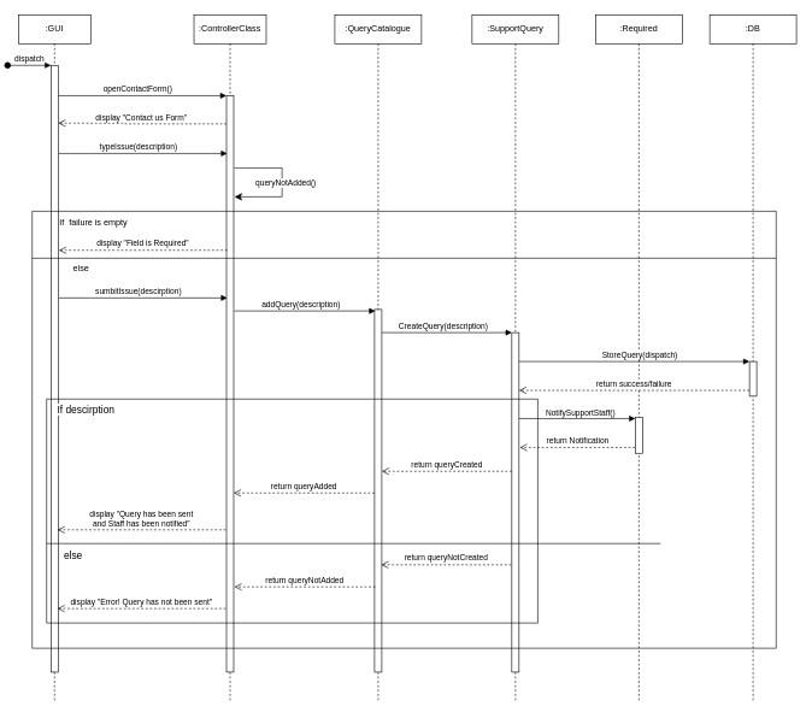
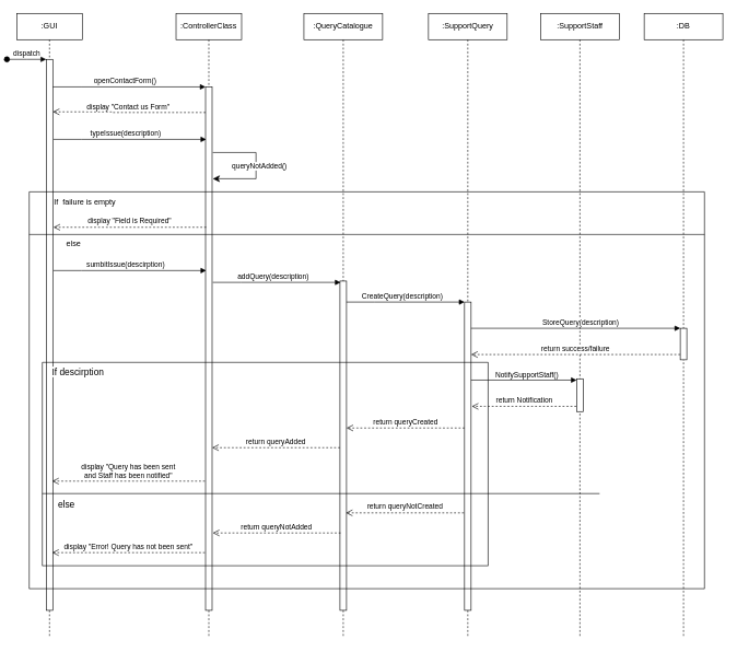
- <mxCell id="43" value=":Required" style="shape=umlLifeline;perimeter=lifelinePerimeter;whiteSpace=wrap;html=1;container=0;dropTarget=0;collapsible=0;recursiveResize=0;outlineConnect=0;portConstraint=eastwest;newEdgeStyle={&quot;edgeStyle&quot;:&quot;elbowEdgeStyle&quot;,&quot;elbow&quot;:&quot;vertical&quot;,&quot;curved&quot;:0,&quot;rounded&quot;:0};" parent="1" vertex="1"><mxGeometry x="819" y="20" width="120" height="952" as="geometry" /></mxCell>
+ <mxCell id="43" value=":SupportStaff" style="shape=umlLifeline;perimeter=lifelinePerimeter;whiteSpace=wrap;html=1;container=0;dropTarget=0;collapsible=0;recursiveResize=0;outlineConnect=0;portConstraint=eastwest;newEdgeStyle={&quot;edgeStyle&quot;:&quot;elbowEdgeStyle&quot;,&quot;elbow&quot;:&quot;vertical&quot;,&quot;curved&quot;:0,&quot;rounded&quot;:0};" parent="1" vertex="1"><mxGeometry x="819" y="20" width="120" height="952" as="geometry" /></mxCell>
- <mxCell id="47" value="StoreQuery(dispatch)" style="edgeLabel;html=1;align=center;verticalAlign=middle;resizable=0;points=[];" parent="1" vertex="1" connectable="0"><mxGeometry x="879" y="490" as="geometry" /></mxCell>
+ <mxCell id="47" value="StoreQuery(description)" style="edgeLabel;html=1;align=center;verticalAlign=middle;resizable=0;points=[];" parent="1" vertex="1" connectable="0"><mxGeometry x="879" y="490" as="geometry" /></mxCell>
